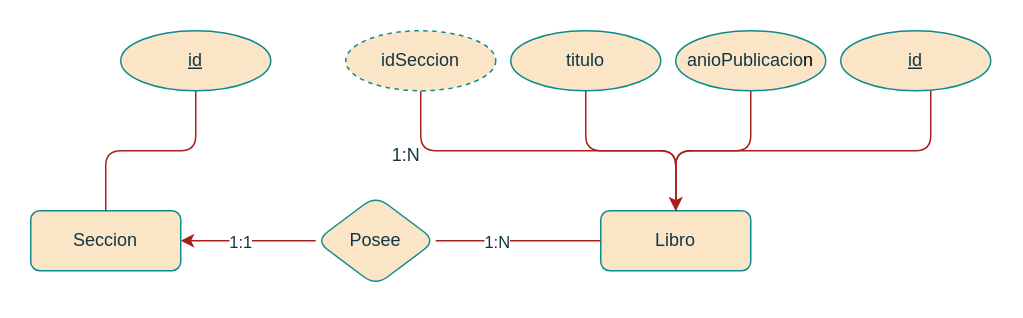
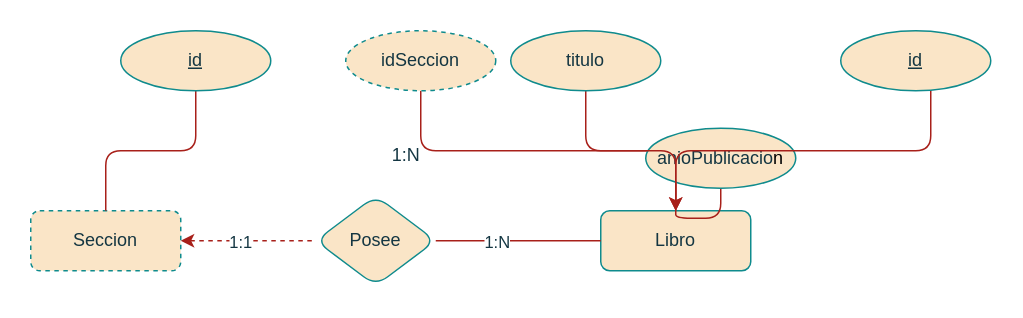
- <mxCell id="12" value="anioPublicacio&lt;span style=&quot;background-color: transparent; color: light-dark(rgb(0, 0, 0), rgb(255, 255, 255));&quot;&gt;n&lt;/span&gt;" style="ellipse;whiteSpace=wrap;html=1;align=center;labelBackgroundColor=none;fillColor=#FAE5C7;strokeColor=#0F8B8D;fontColor=#143642;rounded=1;" vertex="1" parent="1"><mxGeometry x="450" y="20" width="100" height="40" as="geometry" /></mxCell>
+ <mxCell id="12" value="anioPublicacio&lt;span style=&quot;background-color: transparent; color: light-dark(rgb(0, 0, 0), rgb(255, 255, 255));&quot;&gt;n&lt;/span&gt;" style="ellipse;whiteSpace=wrap;html=1;align=center;labelBackgroundColor=none;fillColor=#FAE5C7;strokeColor=#0F8B8D;fontColor=#143642;rounded=1;" vertex="1" parent="1"><mxGeometry x="430" y="85" width="100" height="40" as="geometry" /></mxCell>
- <mxCell id="4" value="Seccion" style="whiteSpace=wrap;html=1;align=center;labelBackgroundColor=none;fillColor=#FAE5C7;strokeColor=#0F8B8D;fontColor=#143642;rounded=1;" vertex="1" parent="1"><mxGeometry x="20" y="140" width="100" height="40" as="geometry" /></mxCell>
+ <mxCell id="4" value="Seccion" style="whiteSpace=wrap;html=1;align=center;labelBackgroundColor=none;fillColor=#FAE5C7;strokeColor=#0F8B8D;fontColor=#143642;rounded=1;dashed=1;" vertex="1" parent="1"><mxGeometry x="20" y="140" width="100" height="40" as="geometry" /></mxCell>
- <mxCell id="2" style="edgeStyle=orthogonalEdgeStyle;rounded=1;orthogonalLoop=1;jettySize=auto;html=1;entryX=0;entryY=0.5;entryDx=0;entryDy=0;endArrow=none;startFill=1;labelBackgroundColor=none;strokeColor=#A8201A;fontColor=default;startArrow=classic;" edge="1" parent="1" source="4" target="8"><mxGeometry relative="1" as="geometry" /></mxCell>
+ <mxCell id="2" style="edgeStyle=orthogonalEdgeStyle;rounded=1;orthogonalLoop=1;jettySize=auto;html=1;entryX=0;entryY=0.5;entryDx=0;entryDy=0;endArrow=none;startFill=1;labelBackgroundColor=none;strokeColor=#A8201A;fontColor=default;startArrow=classic;dashed=1;" edge="1" parent="1" source="4" target="8"><mxGeometry relative="1" as="geometry" /></mxCell>
